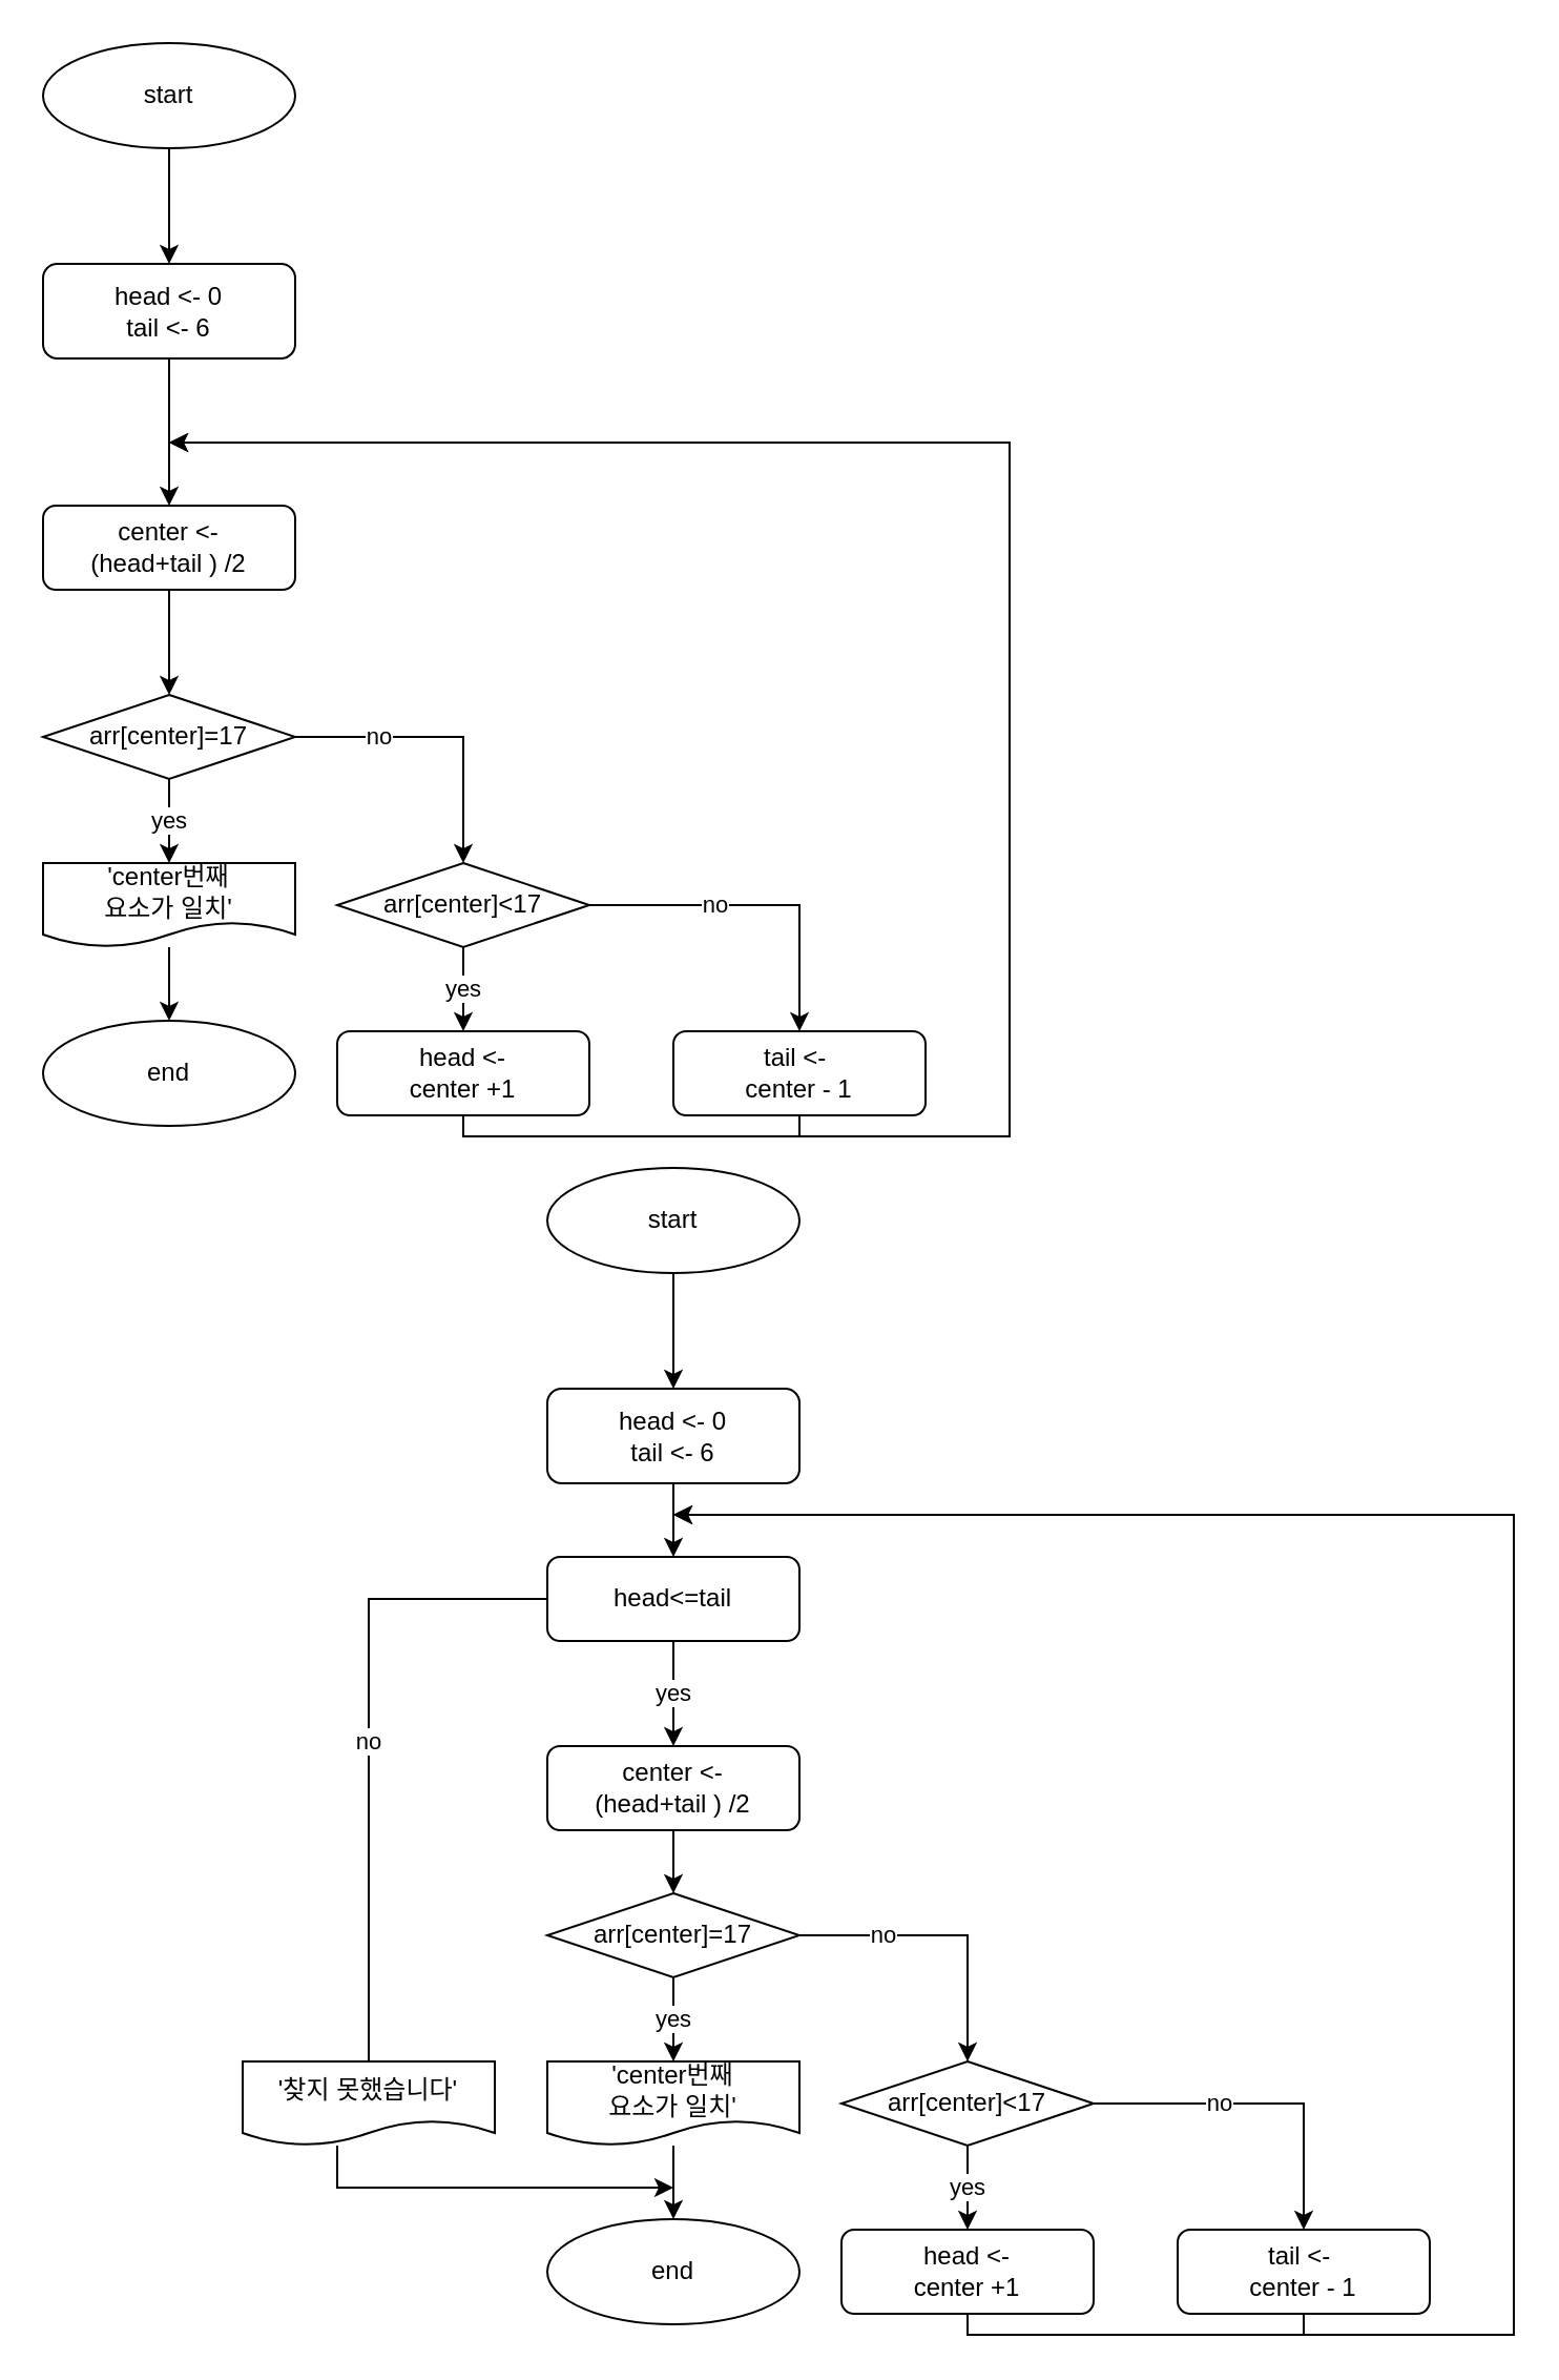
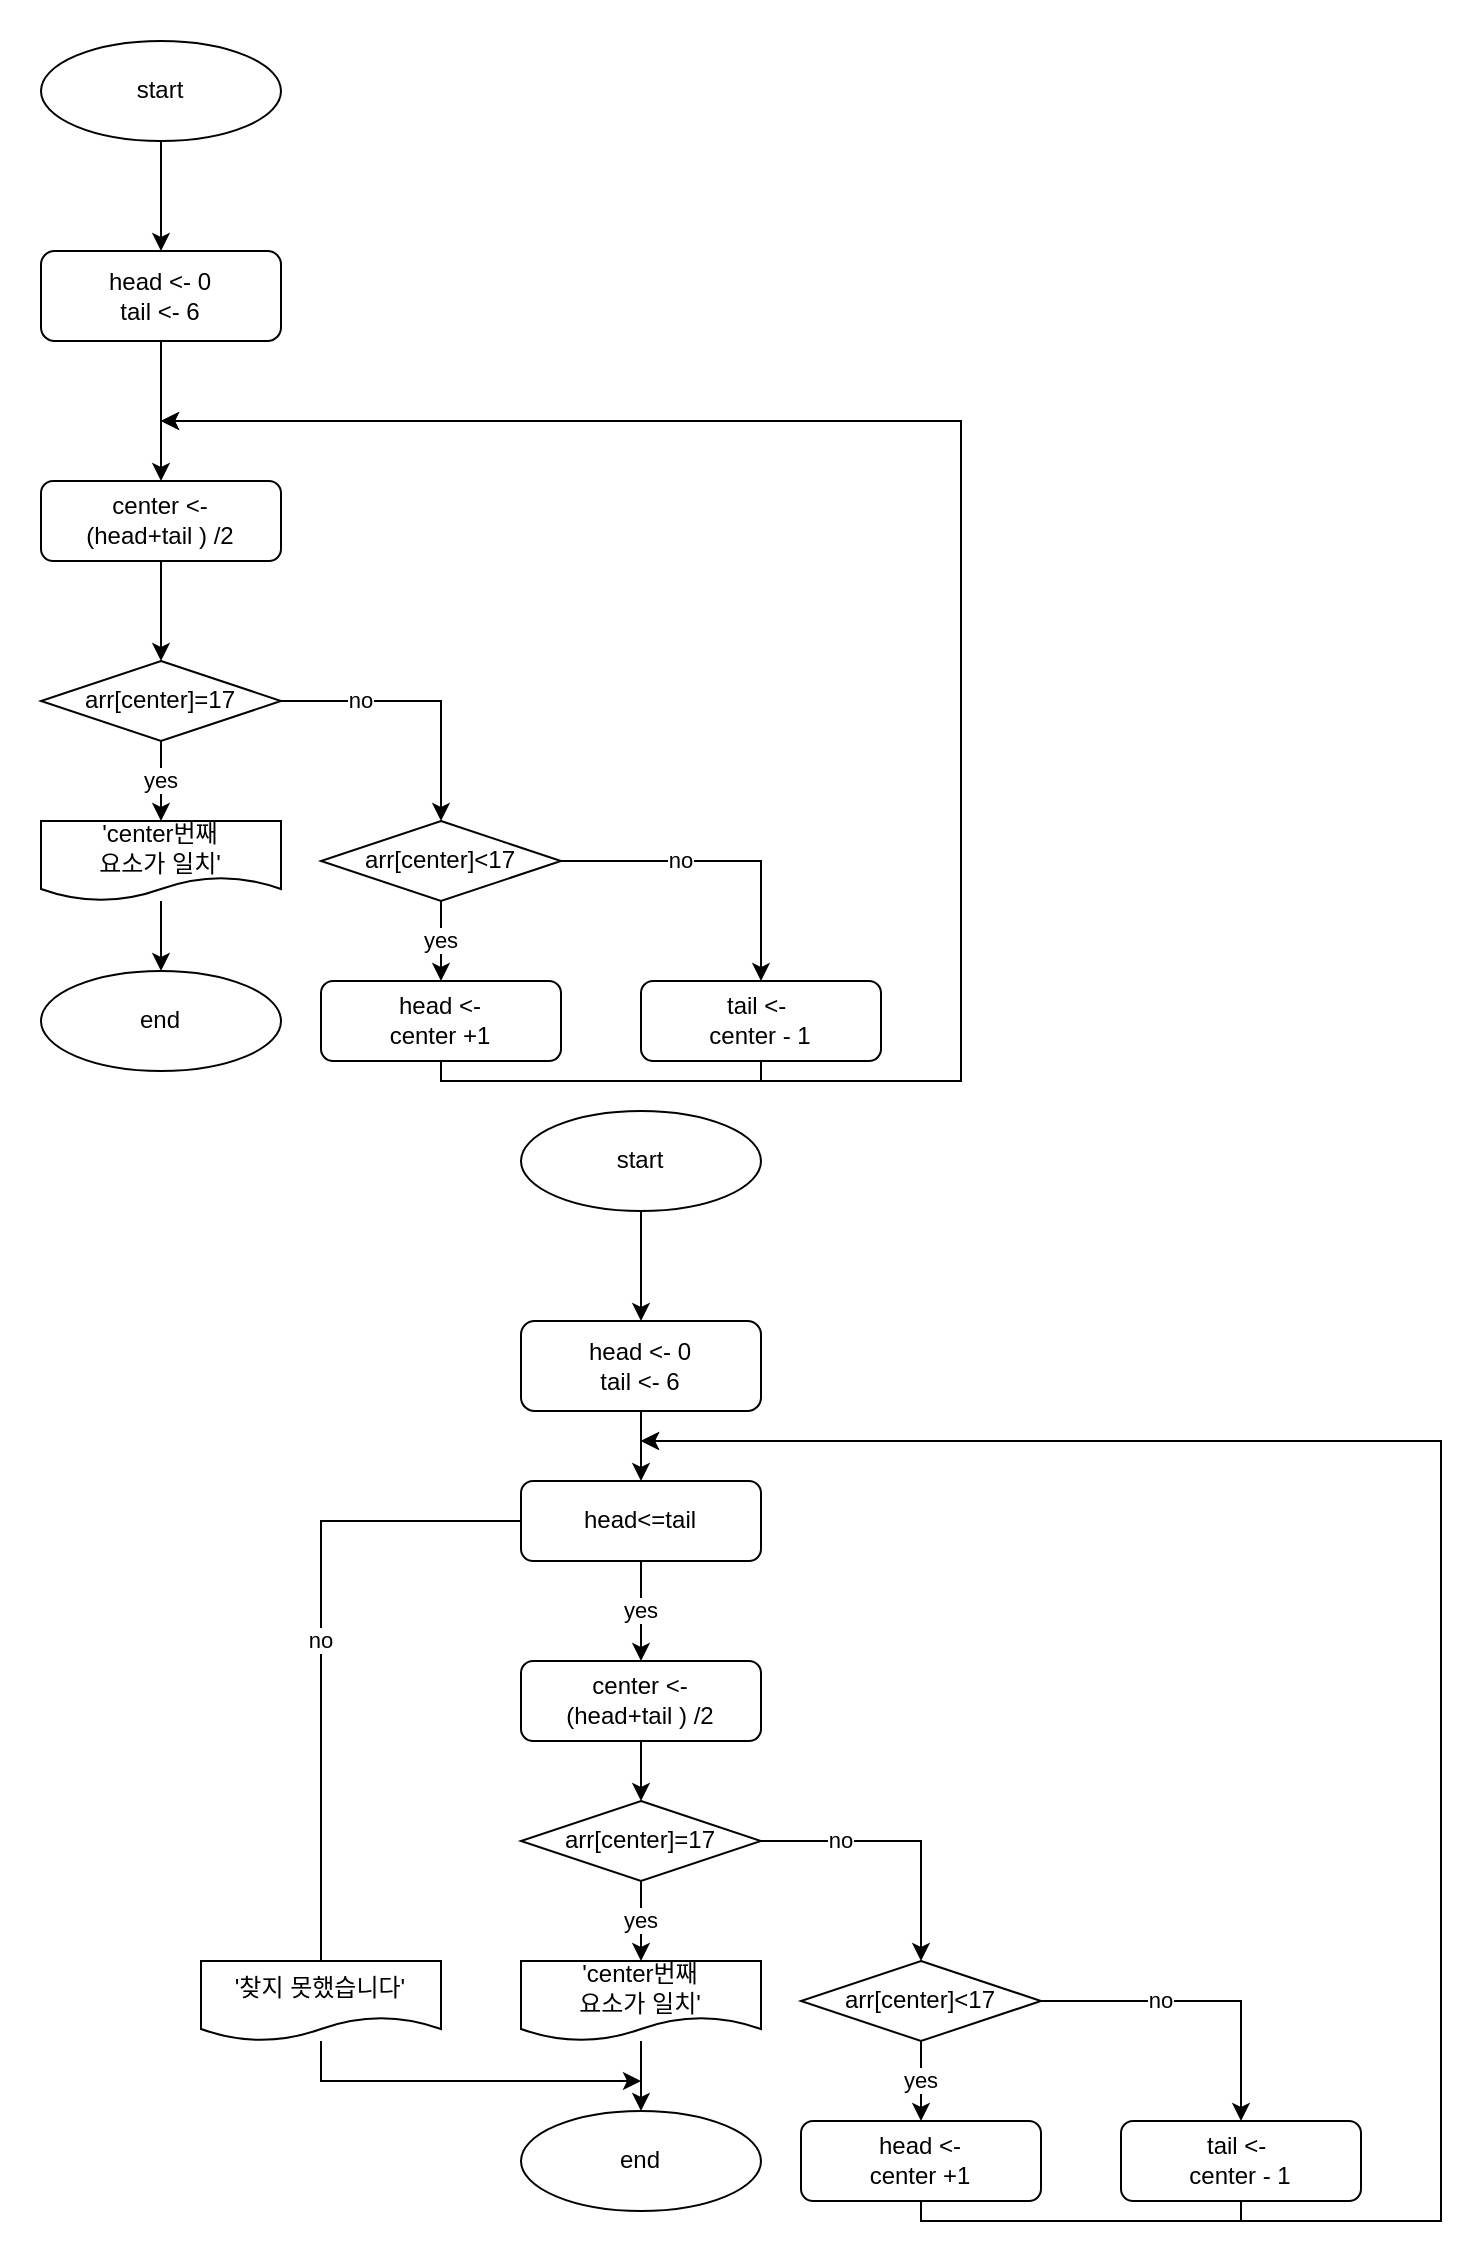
- <mxCell id="41" value="'찾지 못했습니다'" style="shape=document;whiteSpace=wrap;html=1;boundedLbl=1;" vertex="1" parent="1"><mxGeometry x="115" y="980" width="120" height="40" as="geometry" /></mxCell>
+ <mxCell id="41" value="'찾지 못했습니다'" style="shape=document;whiteSpace=wrap;html=1;boundedLbl=1;" vertex="1" parent="1"><mxGeometry x="100" y="980" width="120" height="40" as="geometry" /></mxCell>
